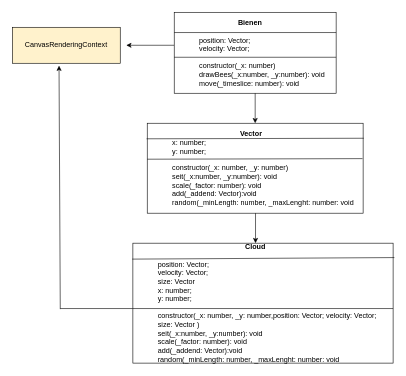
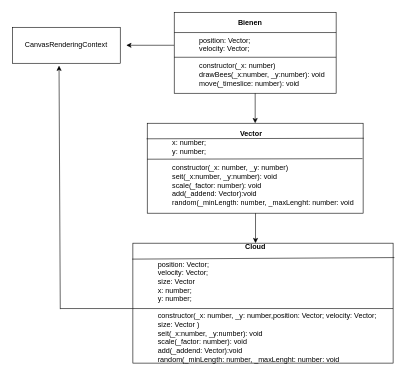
- <mxCell id="2" value="CanvasRenderingContext" style="rounded=0;whiteSpace=wrap;html=1;fillColor=#fff2cc;" vertex="1" parent="1"><mxGeometry x="20" y="45" width="180" height="60" as="geometry" /></mxCell>
+ <mxCell id="2" value="CanvasRenderingContext" style="rounded=0;whiteSpace=wrap;html=1;" vertex="1" parent="1"><mxGeometry x="20" y="45" width="180" height="60" as="geometry" /></mxCell>
